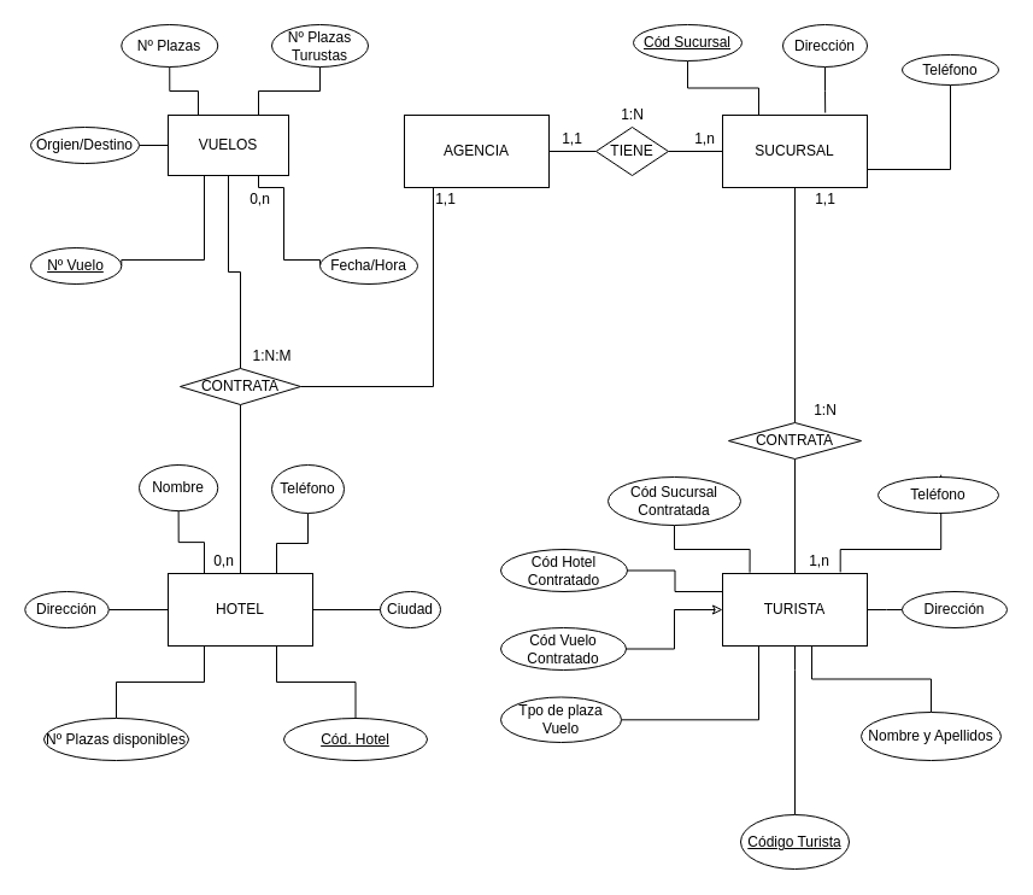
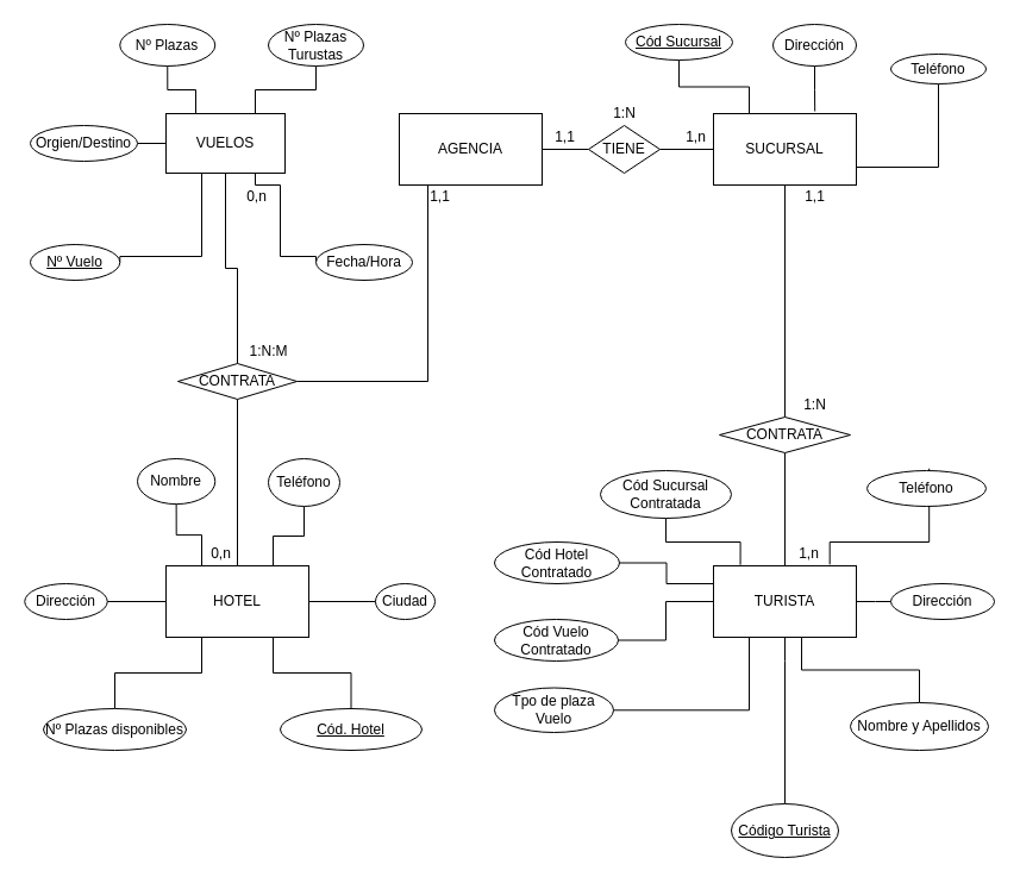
- <mxCell id="57" style="edgeStyle=orthogonalEdgeStyle;rounded=0;orthogonalLoop=1;jettySize=auto;html=1;entryX=0;entryY=0.5;entryDx=0;entryDy=0;endArrow=classic;endFill=0;strokeColor=default;" edge="1" parent="1" source="58" target="7"><mxGeometry relative="1" as="geometry" /></mxCell>
+ <mxCell id="57" style="edgeStyle=orthogonalEdgeStyle;rounded=0;orthogonalLoop=1;jettySize=auto;html=1;entryX=0;entryY=0.5;entryDx=0;entryDy=0;endArrow=none;endFill=0;strokeColor=default;" edge="1" parent="1" source="58" target="7"><mxGeometry relative="1" as="geometry" /></mxCell>
